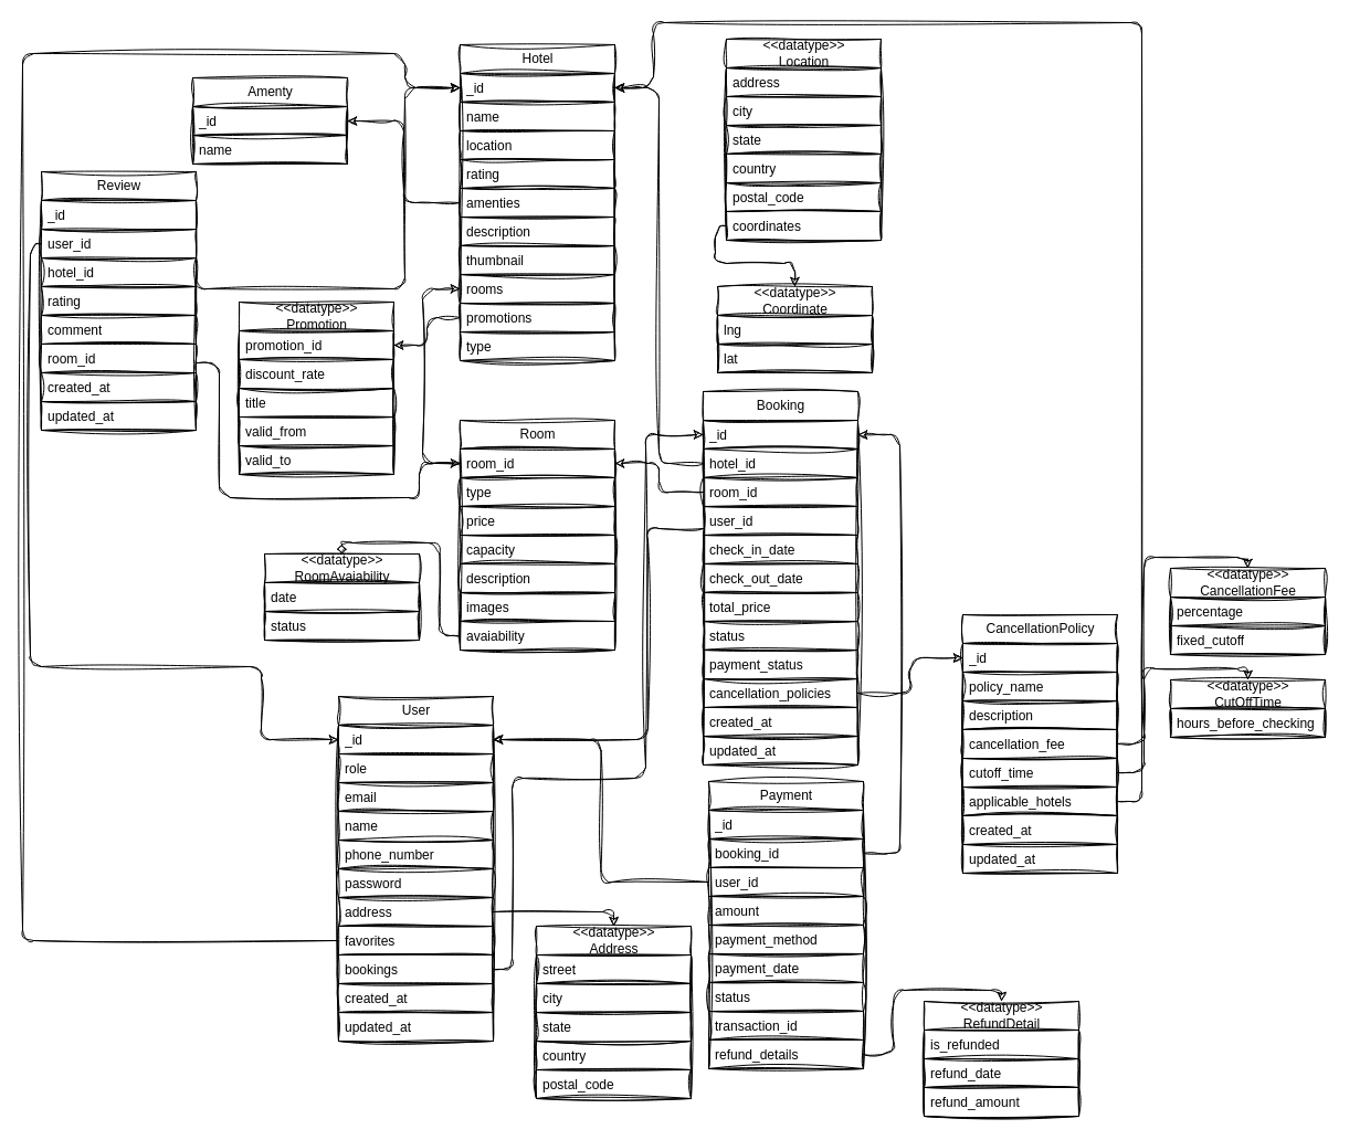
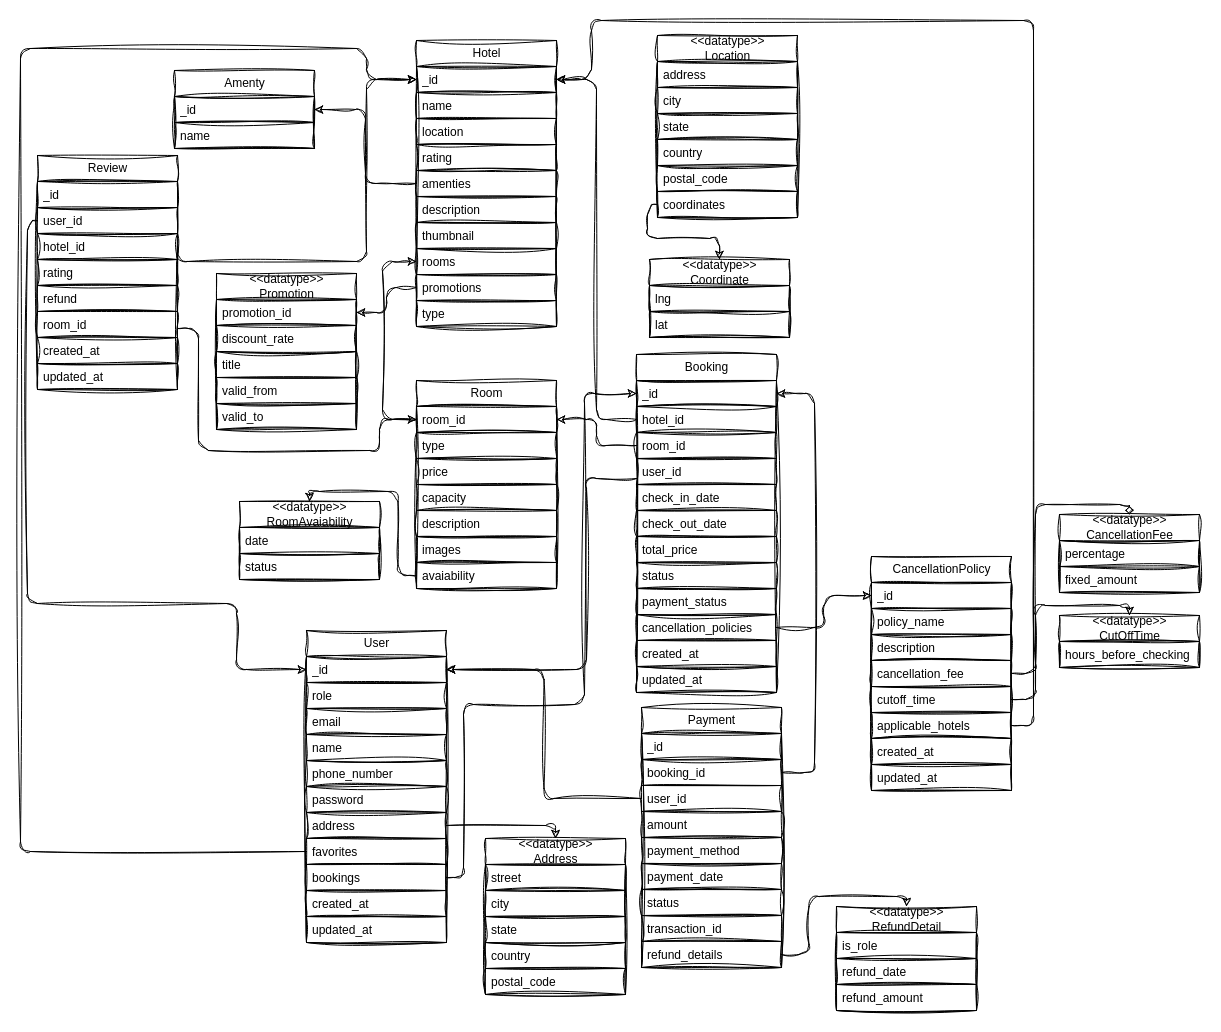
- <mxCell id="61" value="comment" style="text;strokeColor=#000000;fillColor=none;align=left;verticalAlign=top;spacingLeft=4;spacingRight=4;overflow=hidden;rotatable=0;points=[[0,0.5],[1,0.5]];portConstraint=eastwest;whiteSpace=wrap;html=1;fontColor=#000000;sketch=1;curveFitting=1;jiggle=2;" vertex="1" parent="56"><mxGeometry y="130" width="140" height="26" as="geometry" /></mxCell>
+ <mxCell id="61" value="refund" style="text;strokeColor=#000000;fillColor=none;align=left;verticalAlign=top;spacingLeft=4;spacingRight=4;overflow=hidden;rotatable=0;points=[[0,0.5],[1,0.5]];portConstraint=eastwest;whiteSpace=wrap;html=1;fontColor=#000000;sketch=1;curveFitting=1;jiggle=2;" vertex="1" parent="56"><mxGeometry y="130" width="140" height="26" as="geometry" /></mxCell>
- <mxCell id="94" value="" style="edgeStyle=orthogonalEdgeStyle;sketch=1;hachureGap=4;jiggle=2;curveFitting=1;html=1;shadow=0;strokeColor=#000000;fontFamily=Architects Daughter;fontSource=https%3A%2F%2Ffonts.googleapis.com%2Fcss%3Ffamily%3DArchitects%2BDaughter;fontSize=16;entryX=0.5;entryY=0;entryDx=0;entryDy=0;endArrow=diamond;" edge="1" parent="1" source="20" target="91"><mxGeometry relative="1" as="geometry" /></mxCell>
+ <mxCell id="94" value="" style="edgeStyle=orthogonalEdgeStyle;sketch=1;hachureGap=4;jiggle=2;curveFitting=1;html=1;shadow=0;strokeColor=#000000;fontFamily=Architects Daughter;fontSource=https%3A%2F%2Ffonts.googleapis.com%2Fcss%3Ffamily%3DArchitects%2BDaughter;fontSize=16;entryX=0.5;entryY=0;entryDx=0;entryDy=0;" edge="1" parent="1" source="20" target="91"><mxGeometry relative="1" as="geometry" /></mxCell>
- <mxCell id="112" style="edgeStyle=orthogonalEdgeStyle;sketch=1;hachureGap=4;jiggle=2;curveFitting=1;html=1;entryX=0.5;entryY=0;entryDx=0;entryDy=0;shadow=0;strokeColor=#000000;fontFamily=Architects Daughter;fontSource=https%3A%2F%2Ffonts.googleapis.com%2Fcss%3Ffamily%3DArchitects%2BDaughter;fontSize=16;" edge="1" parent="1" source="99" target="109"><mxGeometry relative="1" as="geometry" /></mxCell>
+ <mxCell id="112" style="edgeStyle=orthogonalEdgeStyle;sketch=1;hachureGap=4;jiggle=2;curveFitting=1;html=1;entryX=0.5;entryY=0;entryDx=0;entryDy=0;shadow=0;strokeColor=#000000;fontFamily=Architects Daughter;fontSource=https%3A%2F%2Ffonts.googleapis.com%2Fcss%3Ffamily%3DArchitects%2BDaughter;fontSize=16;endArrow=diamond;" edge="1" parent="1" source="99" target="109"><mxGeometry relative="1" as="geometry" /></mxCell>
- <mxCell id="111" value="fixed_cutoff" style="text;strokeColor=#000000;fillColor=none;align=left;verticalAlign=top;spacingLeft=4;spacingRight=4;overflow=hidden;rotatable=0;points=[[0,0.5],[1,0.5]];portConstraint=eastwest;whiteSpace=wrap;html=1;fontColor=#000000;sketch=1;curveFitting=1;jiggle=2;" vertex="1" parent="109"><mxGeometry y="52" width="140" height="26" as="geometry" /></mxCell>
+ <mxCell id="111" value="fixed_amount" style="text;strokeColor=#000000;fillColor=none;align=left;verticalAlign=top;spacingLeft=4;spacingRight=4;overflow=hidden;rotatable=0;points=[[0,0.5],[1,0.5]];portConstraint=eastwest;whiteSpace=wrap;html=1;fontColor=#000000;sketch=1;curveFitting=1;jiggle=2;" vertex="1" parent="109"><mxGeometry y="52" width="140" height="26" as="geometry" /></mxCell>
- <mxCell id="106" value="is_refunded" style="text;strokeColor=#000000;fillColor=none;align=left;verticalAlign=top;spacingLeft=4;spacingRight=4;overflow=hidden;rotatable=0;points=[[0,0.5],[1,0.5]];portConstraint=eastwest;whiteSpace=wrap;html=1;fontColor=#000000;sketch=1;curveFitting=1;jiggle=2;" vertex="1" parent="105"><mxGeometry y="26" width="140" height="26" as="geometry" /></mxCell>
+ <mxCell id="106" value="is_role" style="text;strokeColor=#000000;fillColor=none;align=left;verticalAlign=top;spacingLeft=4;spacingRight=4;overflow=hidden;rotatable=0;points=[[0,0.5],[1,0.5]];portConstraint=eastwest;whiteSpace=wrap;html=1;fontColor=#000000;sketch=1;curveFitting=1;jiggle=2;" vertex="1" parent="105"><mxGeometry y="26" width="140" height="26" as="geometry" /></mxCell>
